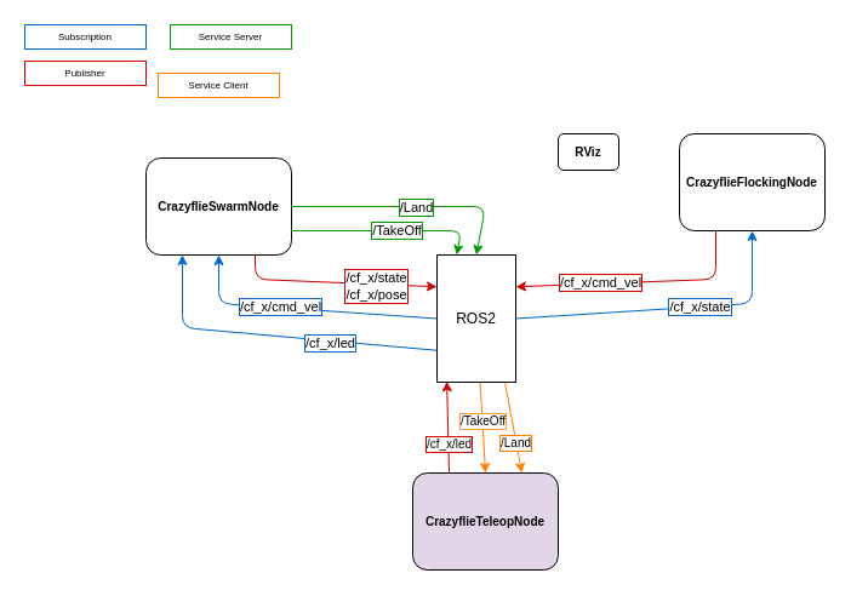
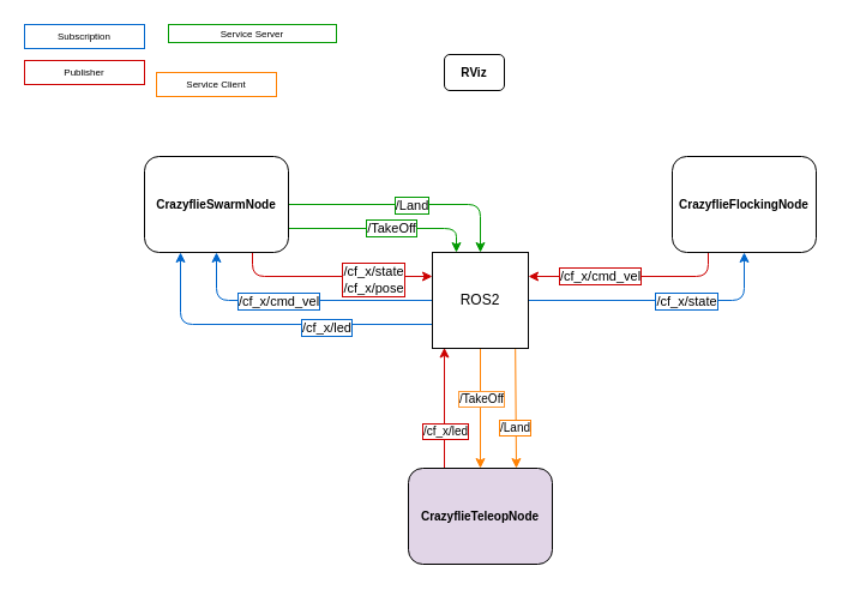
- <mxCell id="28" value="&lt;font color=&quot;#000000&quot;&gt;Service Server&lt;/font&gt;" style="rounded=0;whiteSpace=wrap;html=1;labelBorderColor=none;strokeColor=#009900;fontSize=8;fontColor=#0066CC;fillColor=none;" parent="1" vertex="1"><mxGeometry x="140" y="20" width="100" height="20" as="geometry" /></mxCell>
+ <mxCell id="28" value="&lt;font color=&quot;#000000&quot;&gt;Service Server&lt;/font&gt;" style="rounded=0;whiteSpace=wrap;html=1;labelBorderColor=none;strokeColor=#009900;fontSize=8;fontColor=#0066CC;fillColor=none;" parent="1" vertex="1"><mxGeometry x="140" y="20" width="140" height="15" as="geometry" /></mxCell>
- <mxCell id="30" value="&lt;font style=&quot;font-size: 10px;&quot;&gt;&lt;b&gt;RViz&lt;br&gt;&lt;/b&gt;&lt;/font&gt;" style="rounded=1;whiteSpace=wrap;html=1;" vertex="1" parent="1"><mxGeometry x="460" y="110" width="50" height="30" as="geometry" /></mxCell>
+ <mxCell id="30" value="&lt;font style=&quot;font-size: 10px;&quot;&gt;&lt;b&gt;RViz&lt;br&gt;&lt;/b&gt;&lt;/font&gt;" style="rounded=1;whiteSpace=wrap;html=1;" vertex="1" parent="1"><mxGeometry x="370" y="45" width="50" height="30" as="geometry" /></mxCell>
- <mxCell id="14" value="&lt;font style=&quot;font-size: 10px;&quot;&gt;&lt;b&gt;CrazyflieFlockingNode&lt;br&gt;&lt;/b&gt;&lt;/font&gt;" style="rounded=1;whiteSpace=wrap;html=1;" parent="1" vertex="1"><mxGeometry x="560" y="110" width="120" height="80" as="geometry" /></mxCell>
+ <mxCell id="14" value="&lt;font style=&quot;font-size: 10px;&quot;&gt;&lt;b&gt;CrazyflieFlockingNode&lt;br&gt;&lt;/b&gt;&lt;/font&gt;" style="rounded=1;whiteSpace=wrap;html=1;" parent="1" vertex="1"><mxGeometry x="560" y="130" width="120" height="80" as="geometry" /></mxCell>
- <mxCell id="25" value="ROS2" style="rounded=0;whiteSpace=wrap;html=1;" parent="1" vertex="1"><mxGeometry x="360" y="210" width="65" height="105" as="geometry" /></mxCell>
+ <mxCell id="25" value="ROS2" style="rounded=0;whiteSpace=wrap;html=1;" parent="1" vertex="1"><mxGeometry x="360" y="210" width="80" height="80" as="geometry" /></mxCell>
